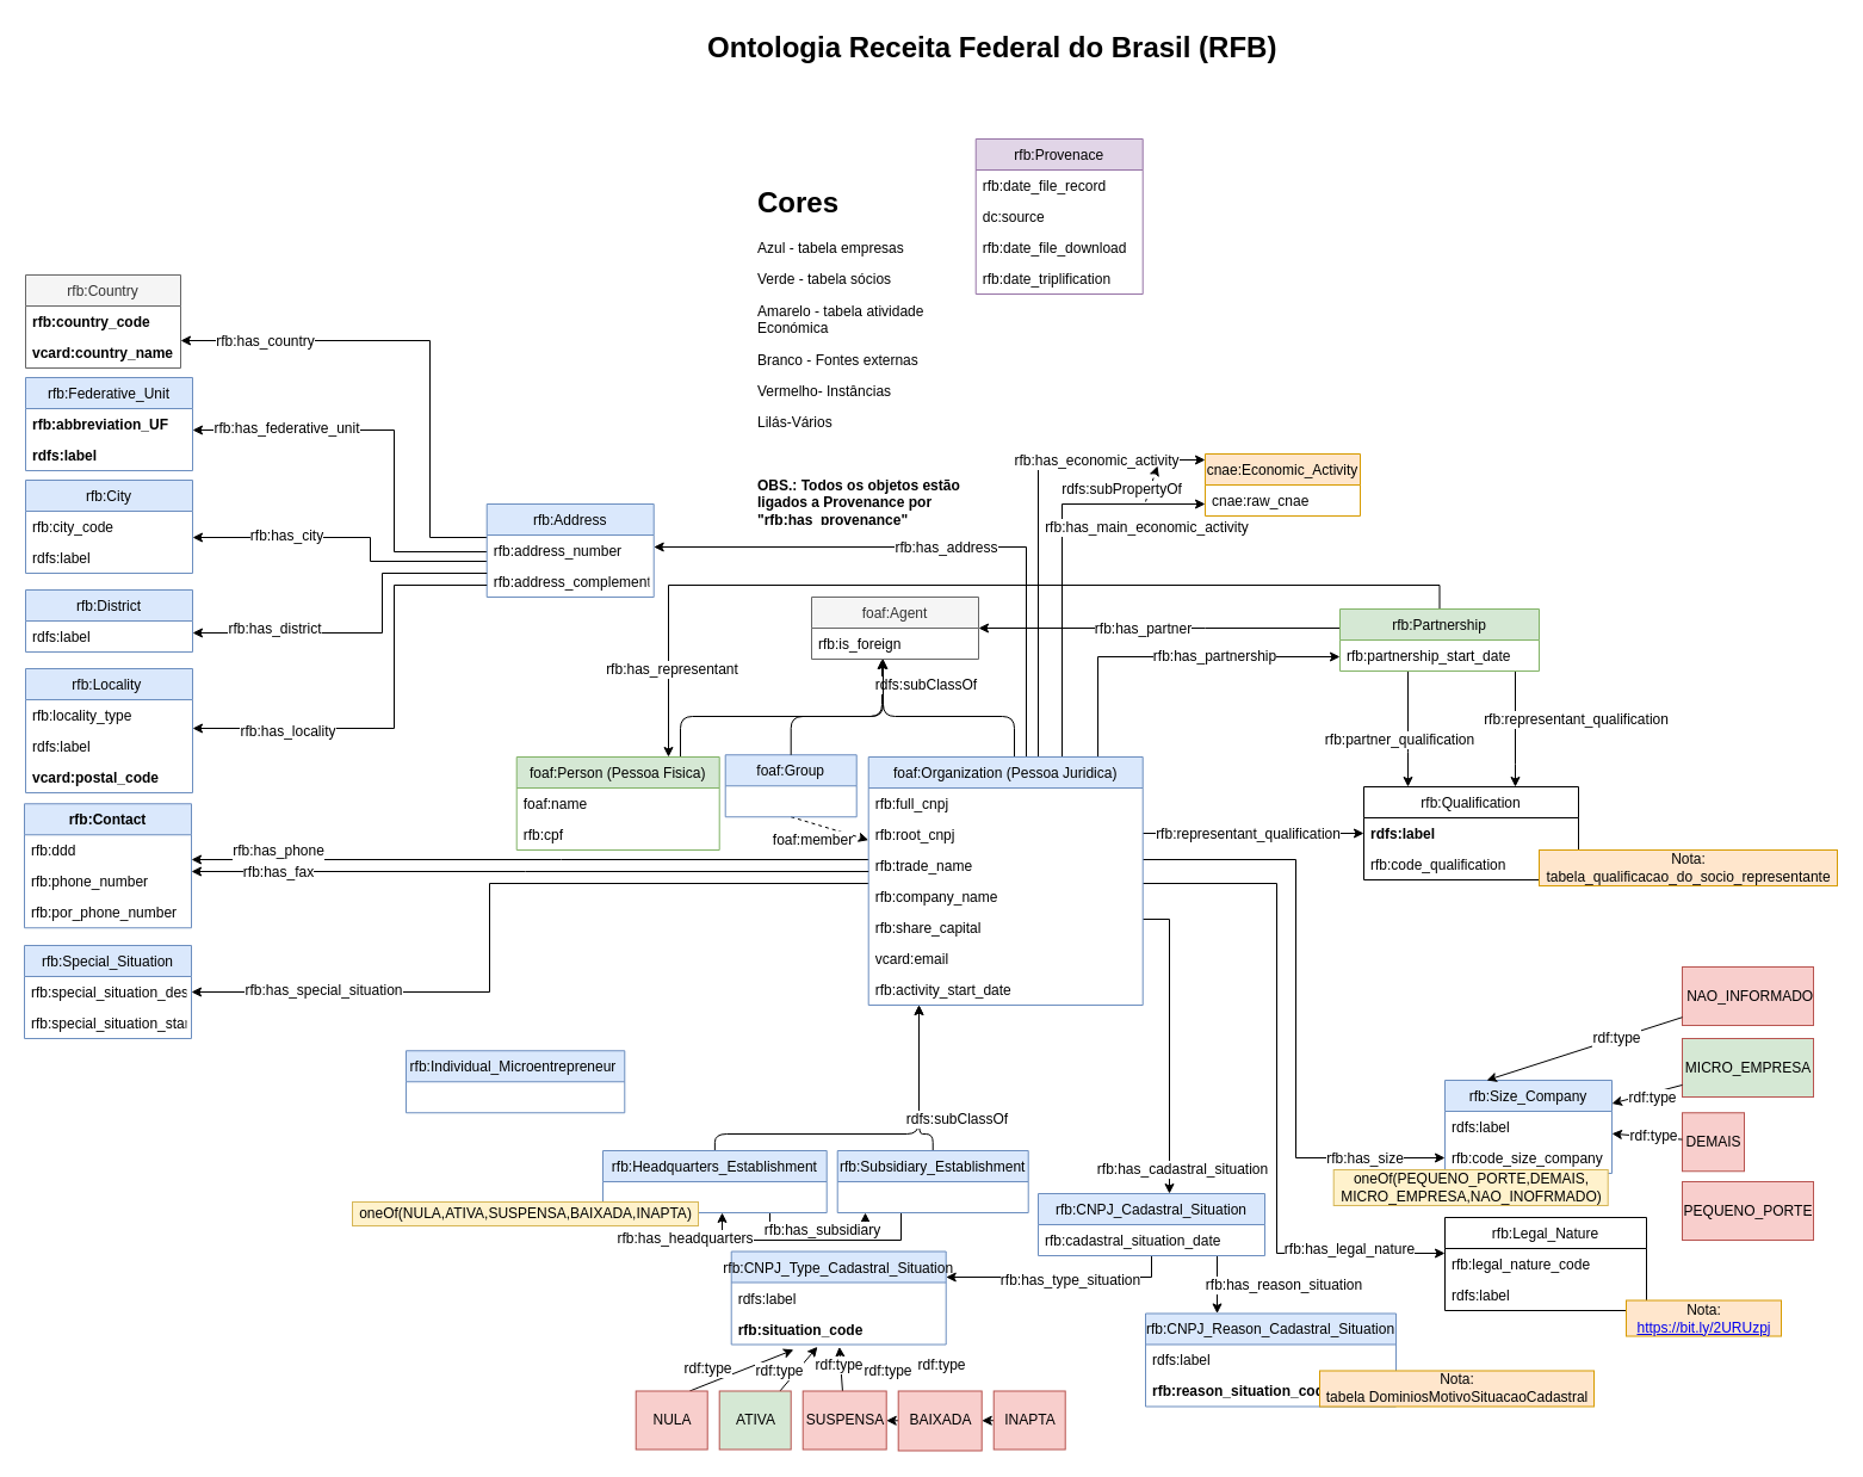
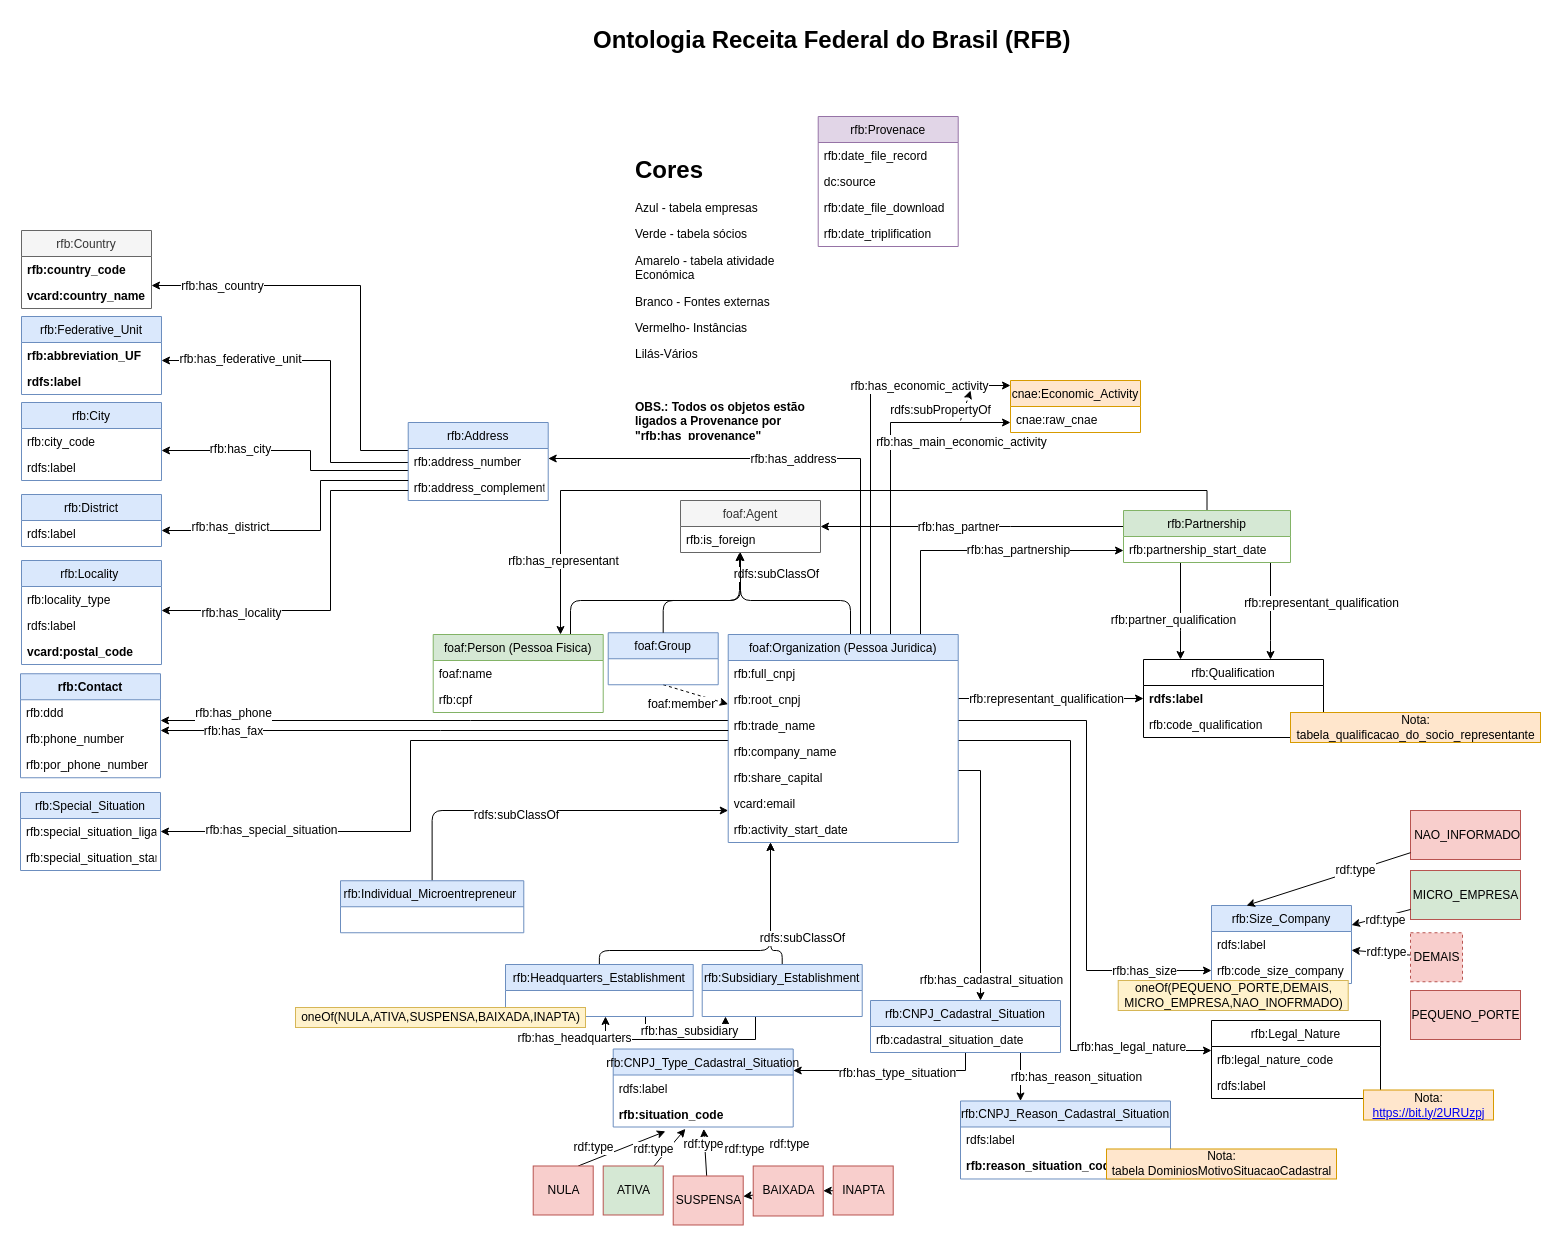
+ <mxCell id="108" value="" style="endArrow=classic;html=1;exitX=0.5;exitY=0;exitDx=0;exitDy=0;edgeStyle=orthogonalEdgeStyle;" parent="1" source="155" target="89" edge="1"><mxGeometry width="50" height="50" relative="1" as="geometry"><mxPoint x="793.5" y="869" as="sourcePoint" /><mxPoint x="830" y="804" as="targetPoint" /><Array as="points"><mxPoint x="758" y="810" /><mxPoint x="758" y="810" /></Array></mxGeometry></mxCell>
+ <mxCell id="109" value="rdfs:subClassOf" style="text;html=1;align=center;verticalAlign=middle;resizable=0;points=[];;labelBackgroundColor=#ffffff;" parent="108" vertex="1" connectable="0"><mxGeometry x="-0.163" y="-3" relative="1" as="geometry"><mxPoint x="1.32" y="1.99" as="offset" /></mxGeometry></mxCell>
- <mxCell id="106" value="rfb:special_situation_description" style="text;strokeColor=none;fillColor=none;align=left;verticalAlign=top;spacingLeft=4;spacingRight=4;overflow=hidden;rotatable=0;points=[[0,0.5],[1,0.5]];portConstraint=eastwest;" parent="105" vertex="1"><mxGeometry y="26" width="140" height="26" as="geometry" /></mxCell>
+ <mxCell id="106" value="rfb:special_situation_ligados" style="text;strokeColor=none;fillColor=none;align=left;verticalAlign=top;spacingLeft=4;spacingRight=4;overflow=hidden;rotatable=0;points=[[0,0.5],[1,0.5]];portConstraint=eastwest;" parent="105" vertex="1"><mxGeometry y="26" width="140" height="26" as="geometry" /></mxCell>
- <mxCell id="40" value="DEMAIS" style="html=1;fillColor=#f8cecc;strokeColor=#b85450;" parent="1" vertex="1"><mxGeometry x="1410" y="932.25" width="52" height="49" as="geometry" /></mxCell>
+ <mxCell id="40" value="DEMAIS" style="html=1;fillColor=#f8cecc;strokeColor=#b85450;dashed=1;" parent="1" vertex="1"><mxGeometry x="1410" y="932.25" width="52" height="49" as="geometry" /></mxCell>
- <mxCell id="20" value="SUSPENSA" style="html=1;fillColor=#f8cecc;strokeColor=#b85450;" parent="1" vertex="1"><mxGeometry x="672.71" y="1165.49" width="70" height="49" as="geometry" /></mxCell>
+ <mxCell id="20" value="SUSPENSA" style="html=1;fillColor=#f8cecc;strokeColor=#b85450;" parent="1" vertex="1"><mxGeometry x="672.71" y="1175.49" width="70" height="49" as="geometry" /></mxCell>
